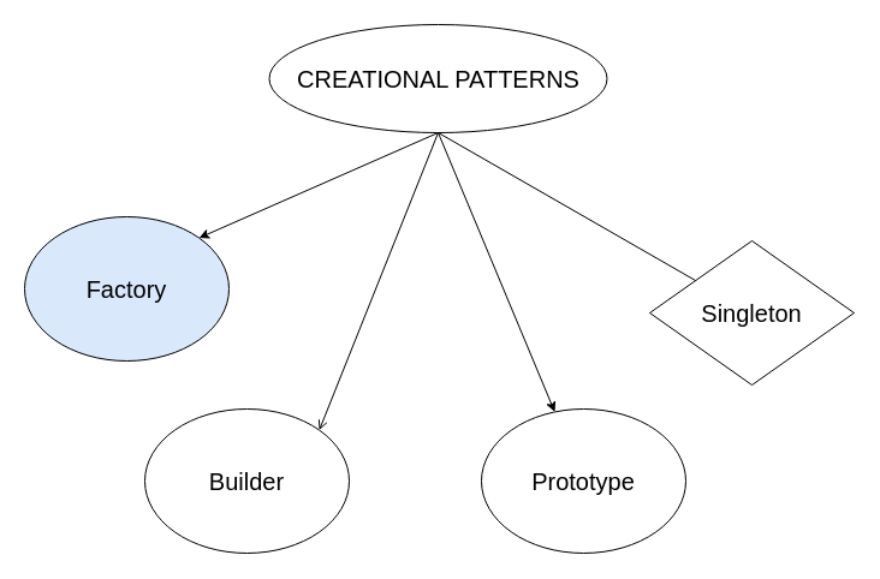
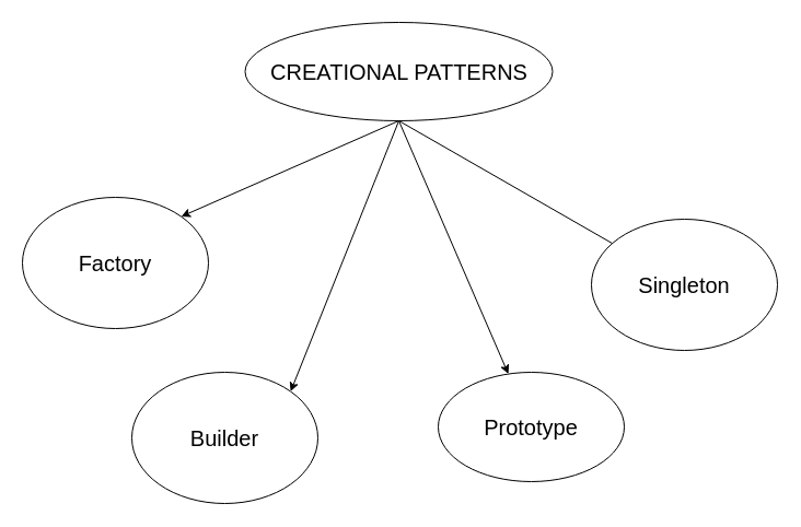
- <mxCell id="3" value="Factory" style="ellipse;whiteSpace=wrap;html=1;fontSize=20;fillColor=#dae8fc;" parent="1" vertex="1"><mxGeometry x="20" y="180" width="170" height="120" as="geometry" /></mxCell>
+ <mxCell id="3" value="Factory" style="ellipse;whiteSpace=wrap;html=1;fontSize=20;" parent="1" vertex="1"><mxGeometry x="20" y="180" width="170" height="120" as="geometry" /></mxCell>
- <mxCell id="8" value="Singleton" style="rhombus;whiteSpace=wrap;html=1;fontSize=20;" parent="1" vertex="1"><mxGeometry x="540" y="200" width="170" height="120" as="geometry" /></mxCell>
+ <mxCell id="8" value="Singleton" style="ellipse;whiteSpace=wrap;html=1;fontSize=20;" parent="1" vertex="1"><mxGeometry x="540" y="200" width="170" height="120" as="geometry" /></mxCell>
- <mxCell id="9" value="" style="endArrow=open;html=1;fontSize=20;entryX=1;entryY=0;entryDx=0;entryDy=0;exitX=0.5;exitY=1;exitDx=0;exitDy=0;" parent="1" source="2" target="7" edge="1"><mxGeometry width="50" height="50" relative="1" as="geometry"><mxPoint x="330" y="150" as="sourcePoint" /><mxPoint x="520" y="790" as="targetPoint" /></mxGeometry></mxCell>
+ <mxCell id="9" value="" style="endArrow=classic;html=1;fontSize=20;entryX=1;entryY=0;entryDx=0;entryDy=0;exitX=0.5;exitY=1;exitDx=0;exitDy=0;" parent="1" source="2" target="7" edge="1"><mxGeometry width="50" height="50" relative="1" as="geometry"><mxPoint x="330" y="150" as="sourcePoint" /><mxPoint x="520" y="790" as="targetPoint" /></mxGeometry></mxCell>
- <mxCell id="4" value="Prototype" style="ellipse;whiteSpace=wrap;html=1;fontSize=20;" parent="1" vertex="1"><mxGeometry x="400" y="340" width="170" height="120" as="geometry" /></mxCell>
+ <mxCell id="4" value="Prototype" style="ellipse;whiteSpace=wrap;html=1;fontSize=20;" parent="1" vertex="1"><mxGeometry x="400" y="340" width="170" height="100" as="geometry" /></mxCell>
